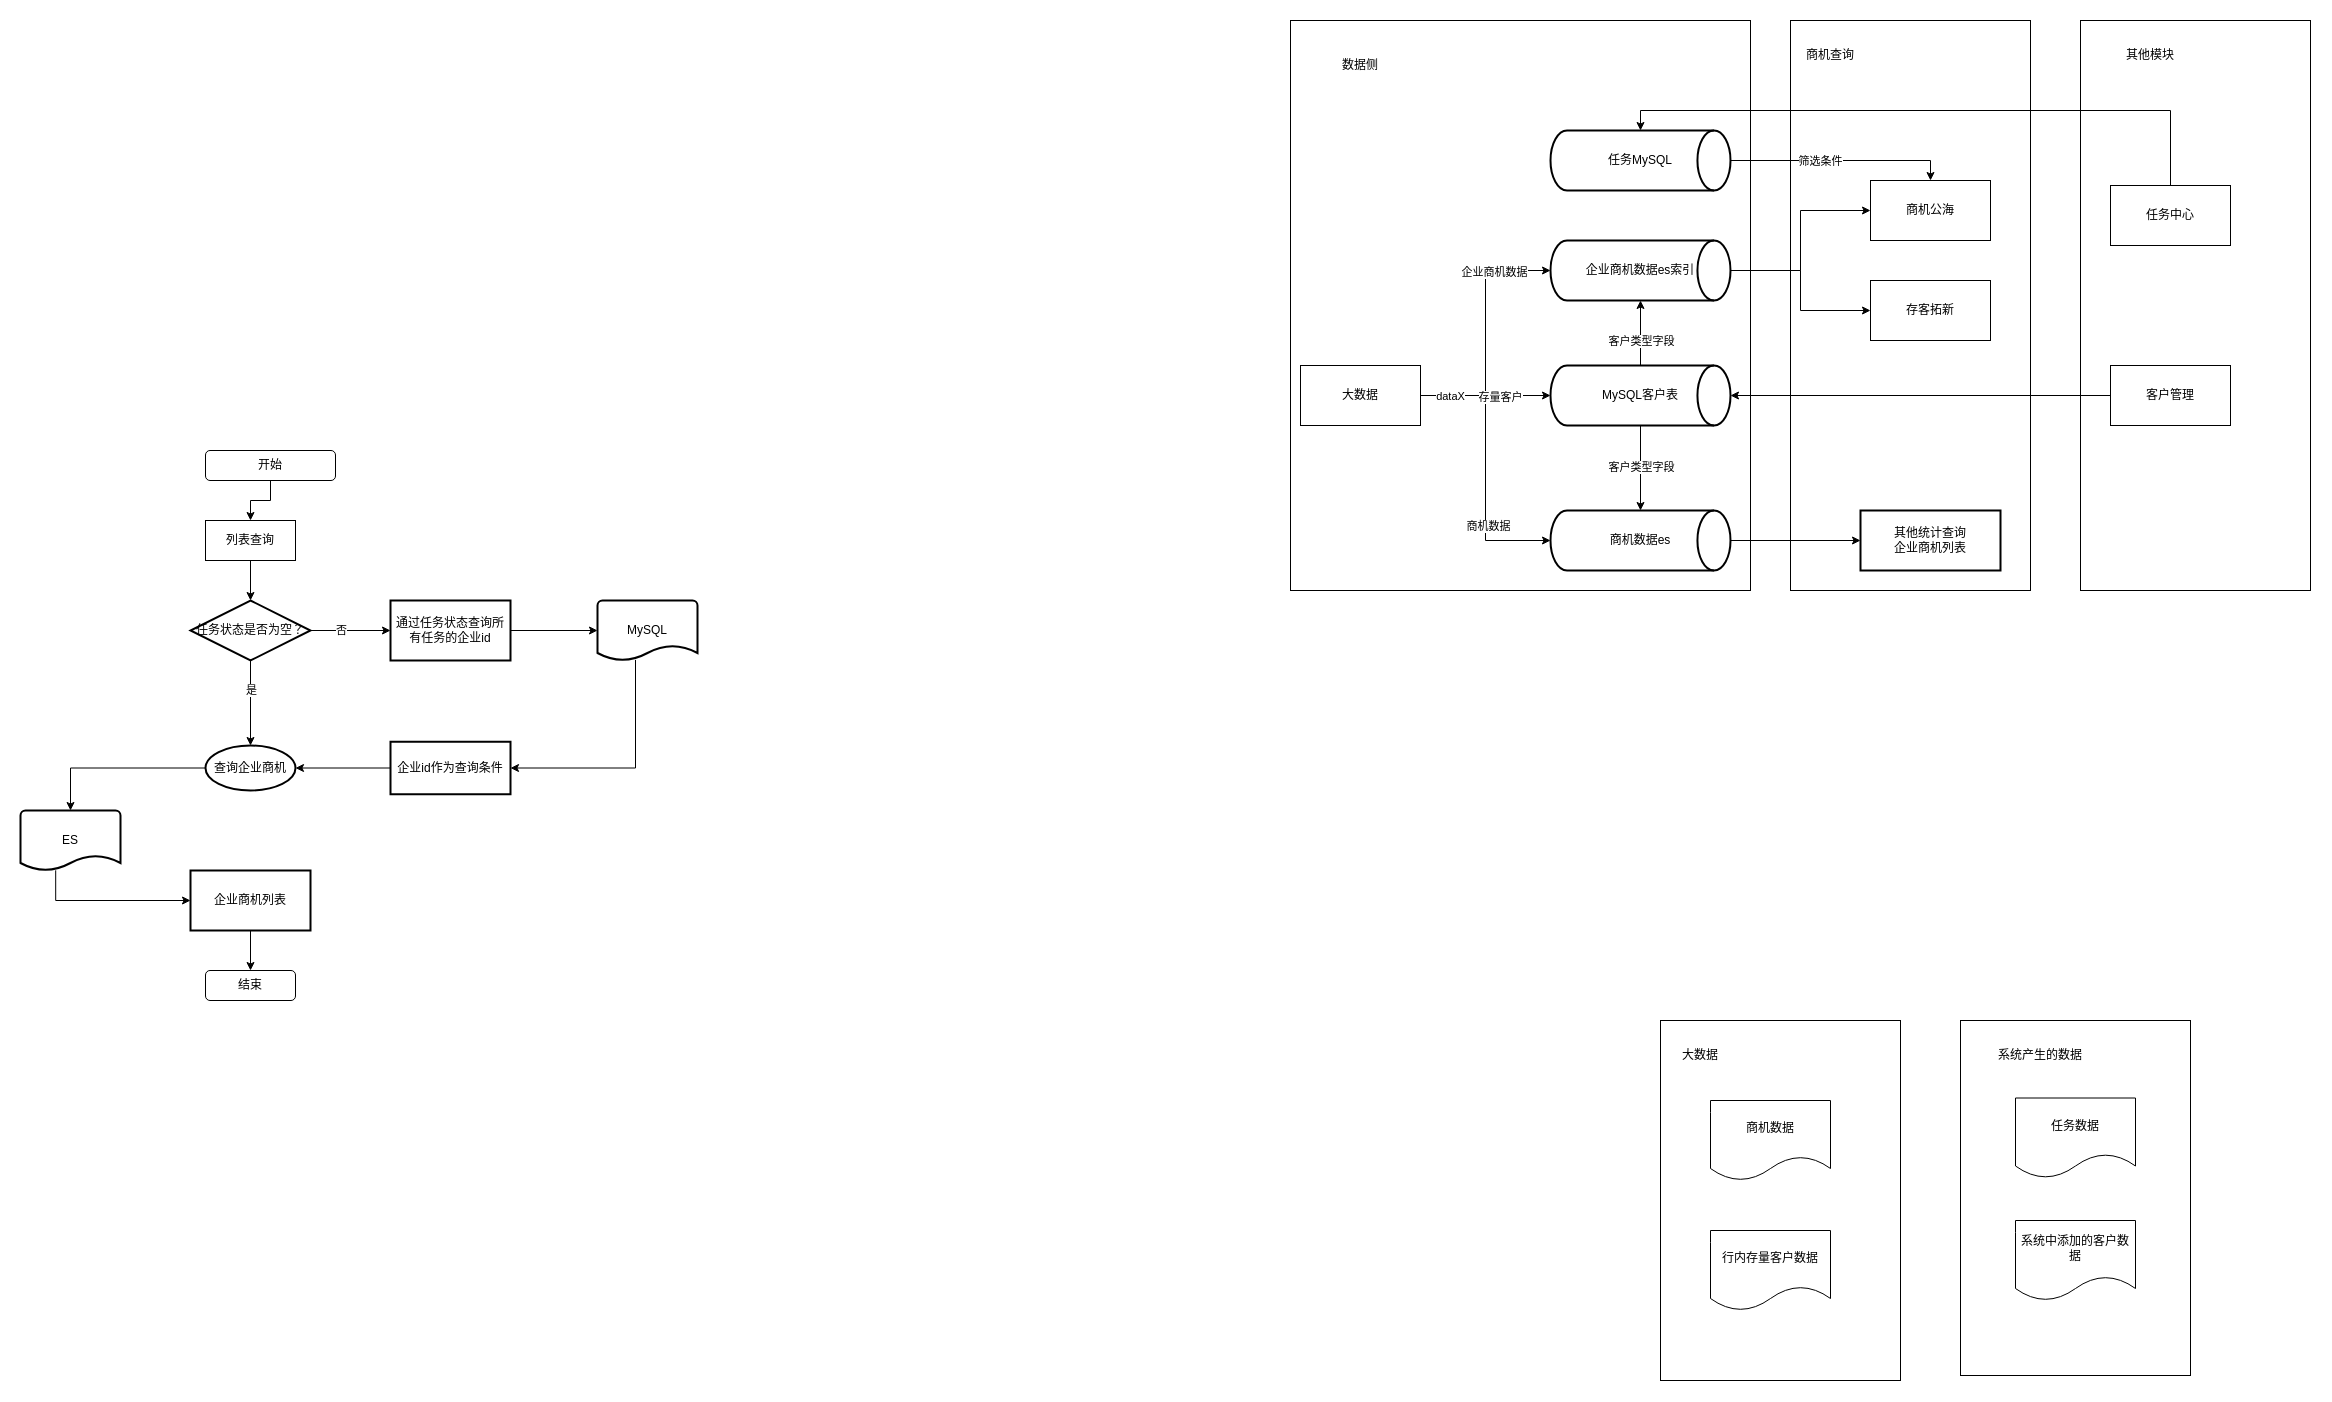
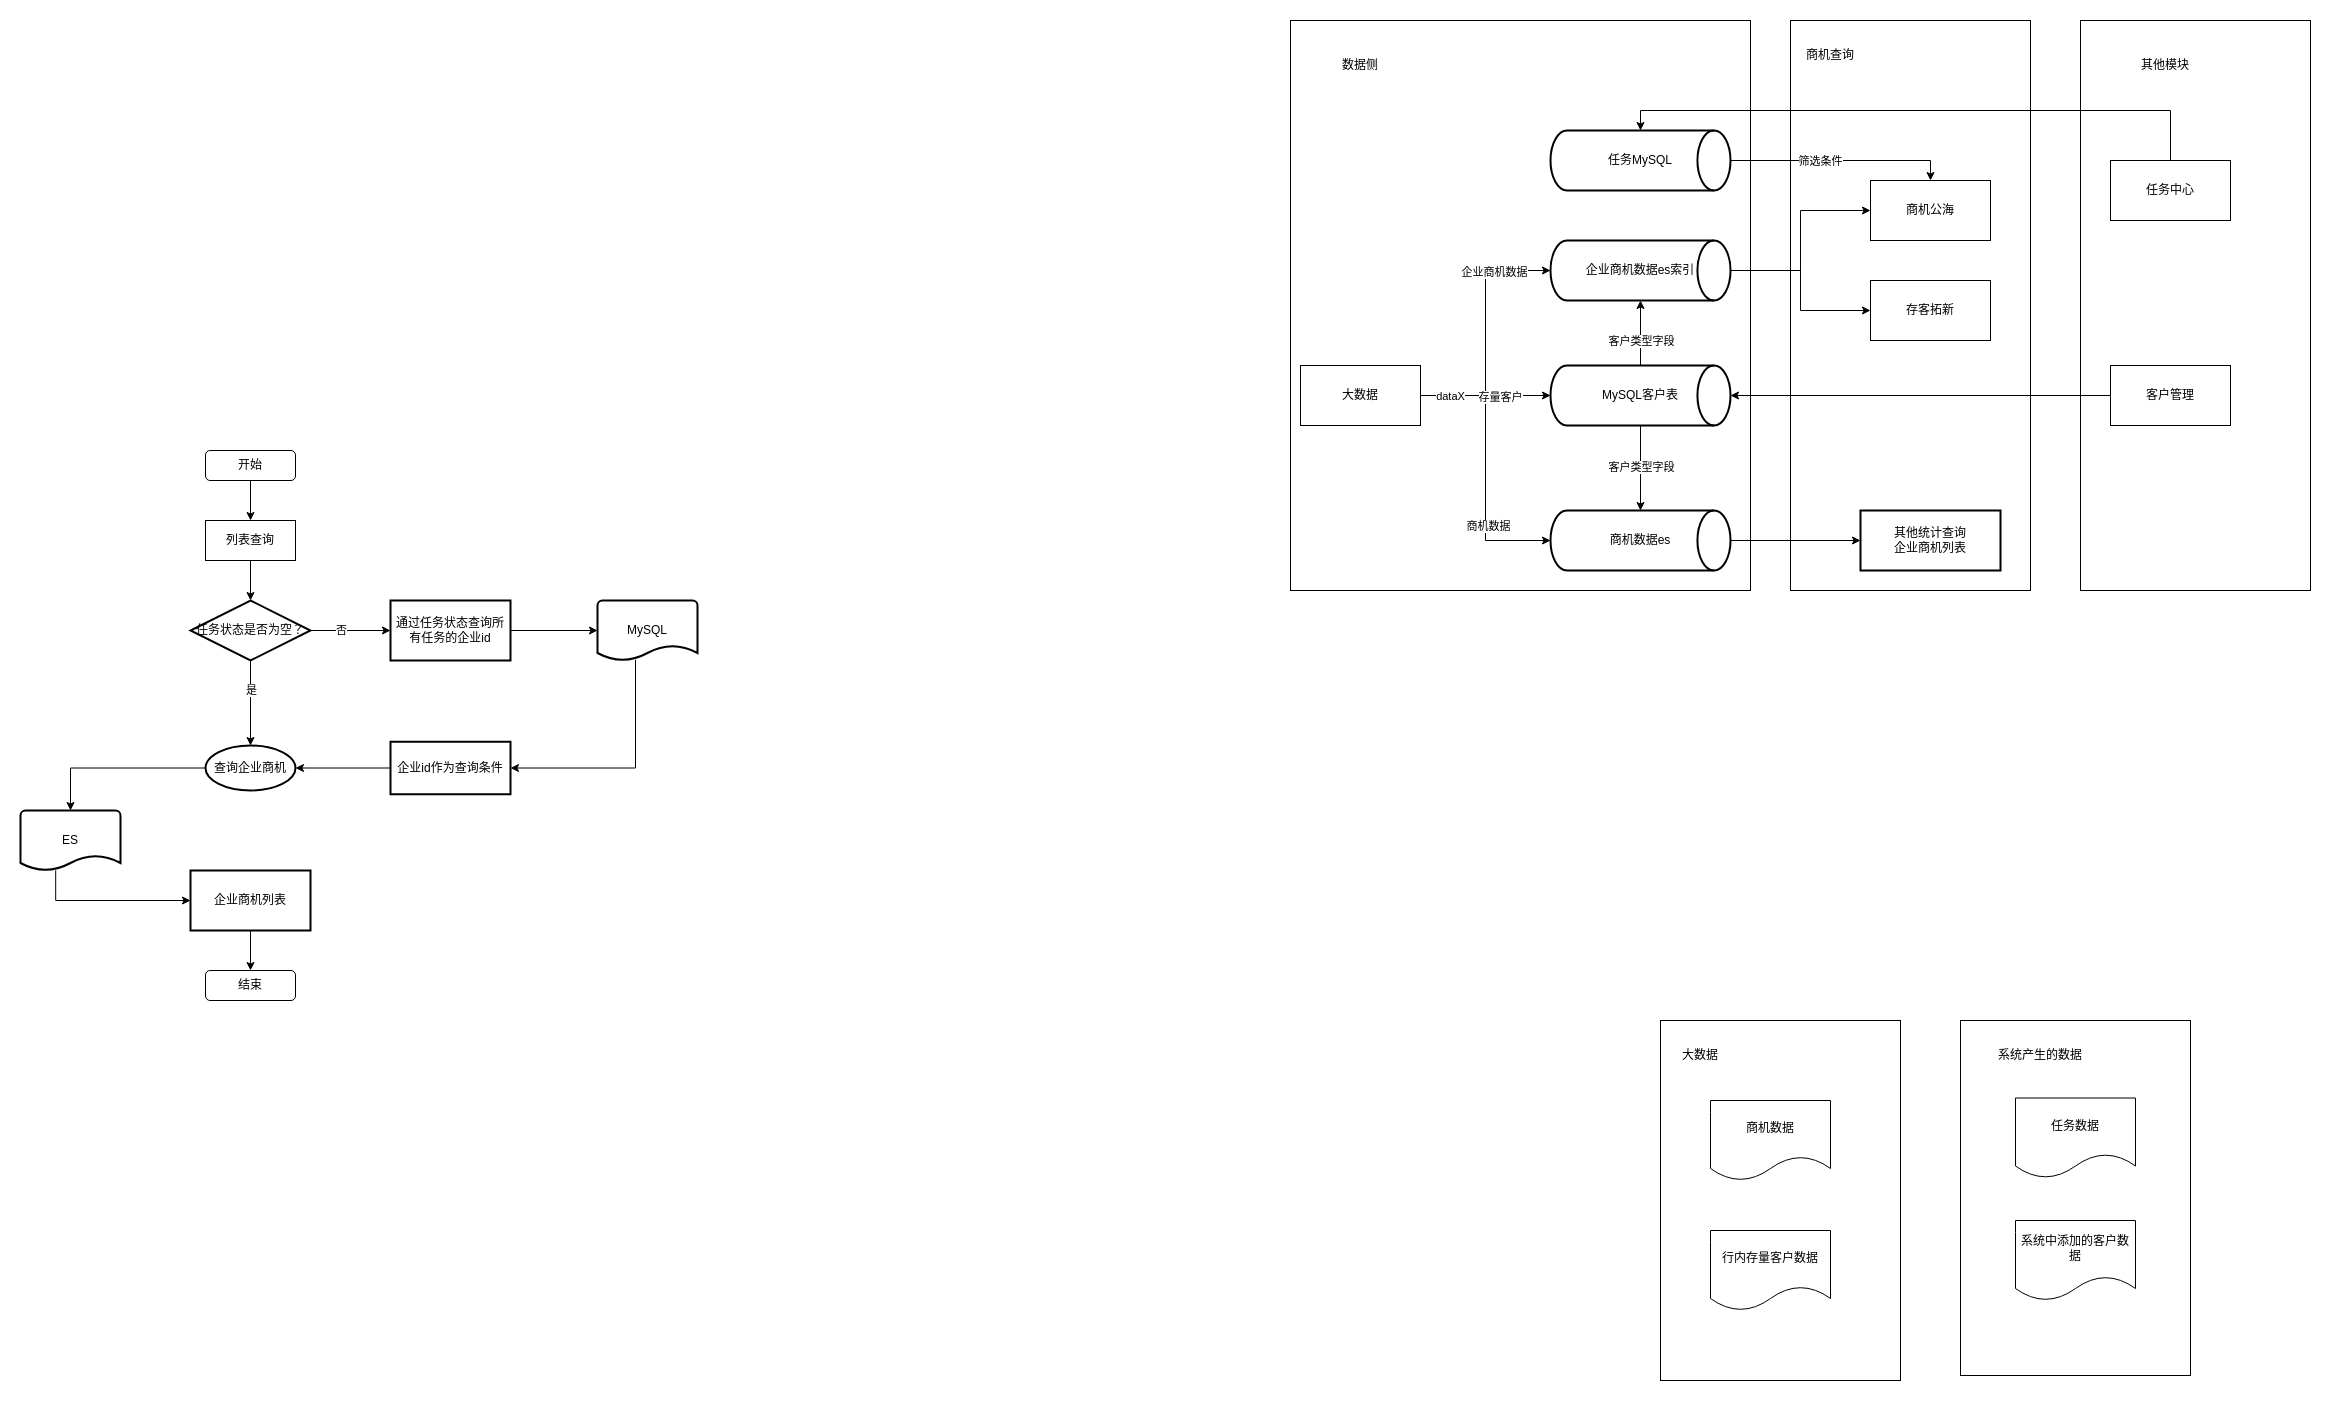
- <mxCell id="64" value="其他模块" style="text;html=1;strokeColor=none;fillColor=none;align=center;verticalAlign=middle;whiteSpace=wrap;rounded=0;" vertex="1" parent="1"><mxGeometry x="2120" y="40" width="60" height="30" as="geometry" /></mxCell>
+ <mxCell id="64" value="其他模块" style="text;html=1;strokeColor=none;fillColor=none;align=center;verticalAlign=middle;whiteSpace=wrap;rounded=0;" vertex="1" parent="1"><mxGeometry x="2135" y="50" width="60" height="30" as="geometry" /></mxCell>
- <mxCell id="60" value="任务中心" style="rounded=0;whiteSpace=wrap;html=1;" vertex="1" parent="1"><mxGeometry x="2110" y="185" width="120" height="60" as="geometry" /></mxCell>
+ <mxCell id="60" value="任务中心" style="rounded=0;whiteSpace=wrap;html=1;" vertex="1" parent="1"><mxGeometry x="2110" y="160" width="120" height="60" as="geometry" /></mxCell>
- <mxCell id="28" value="开始" style="rounded=1;whiteSpace=wrap;html=1;" parent="1" vertex="1"><mxGeometry x="205" y="450" width="130" height="30" as="geometry" /></mxCell>
+ <mxCell id="28" value="开始" style="rounded=1;whiteSpace=wrap;html=1;" parent="1" vertex="1"><mxGeometry x="205" y="450" width="90" height="30" as="geometry" /></mxCell>
